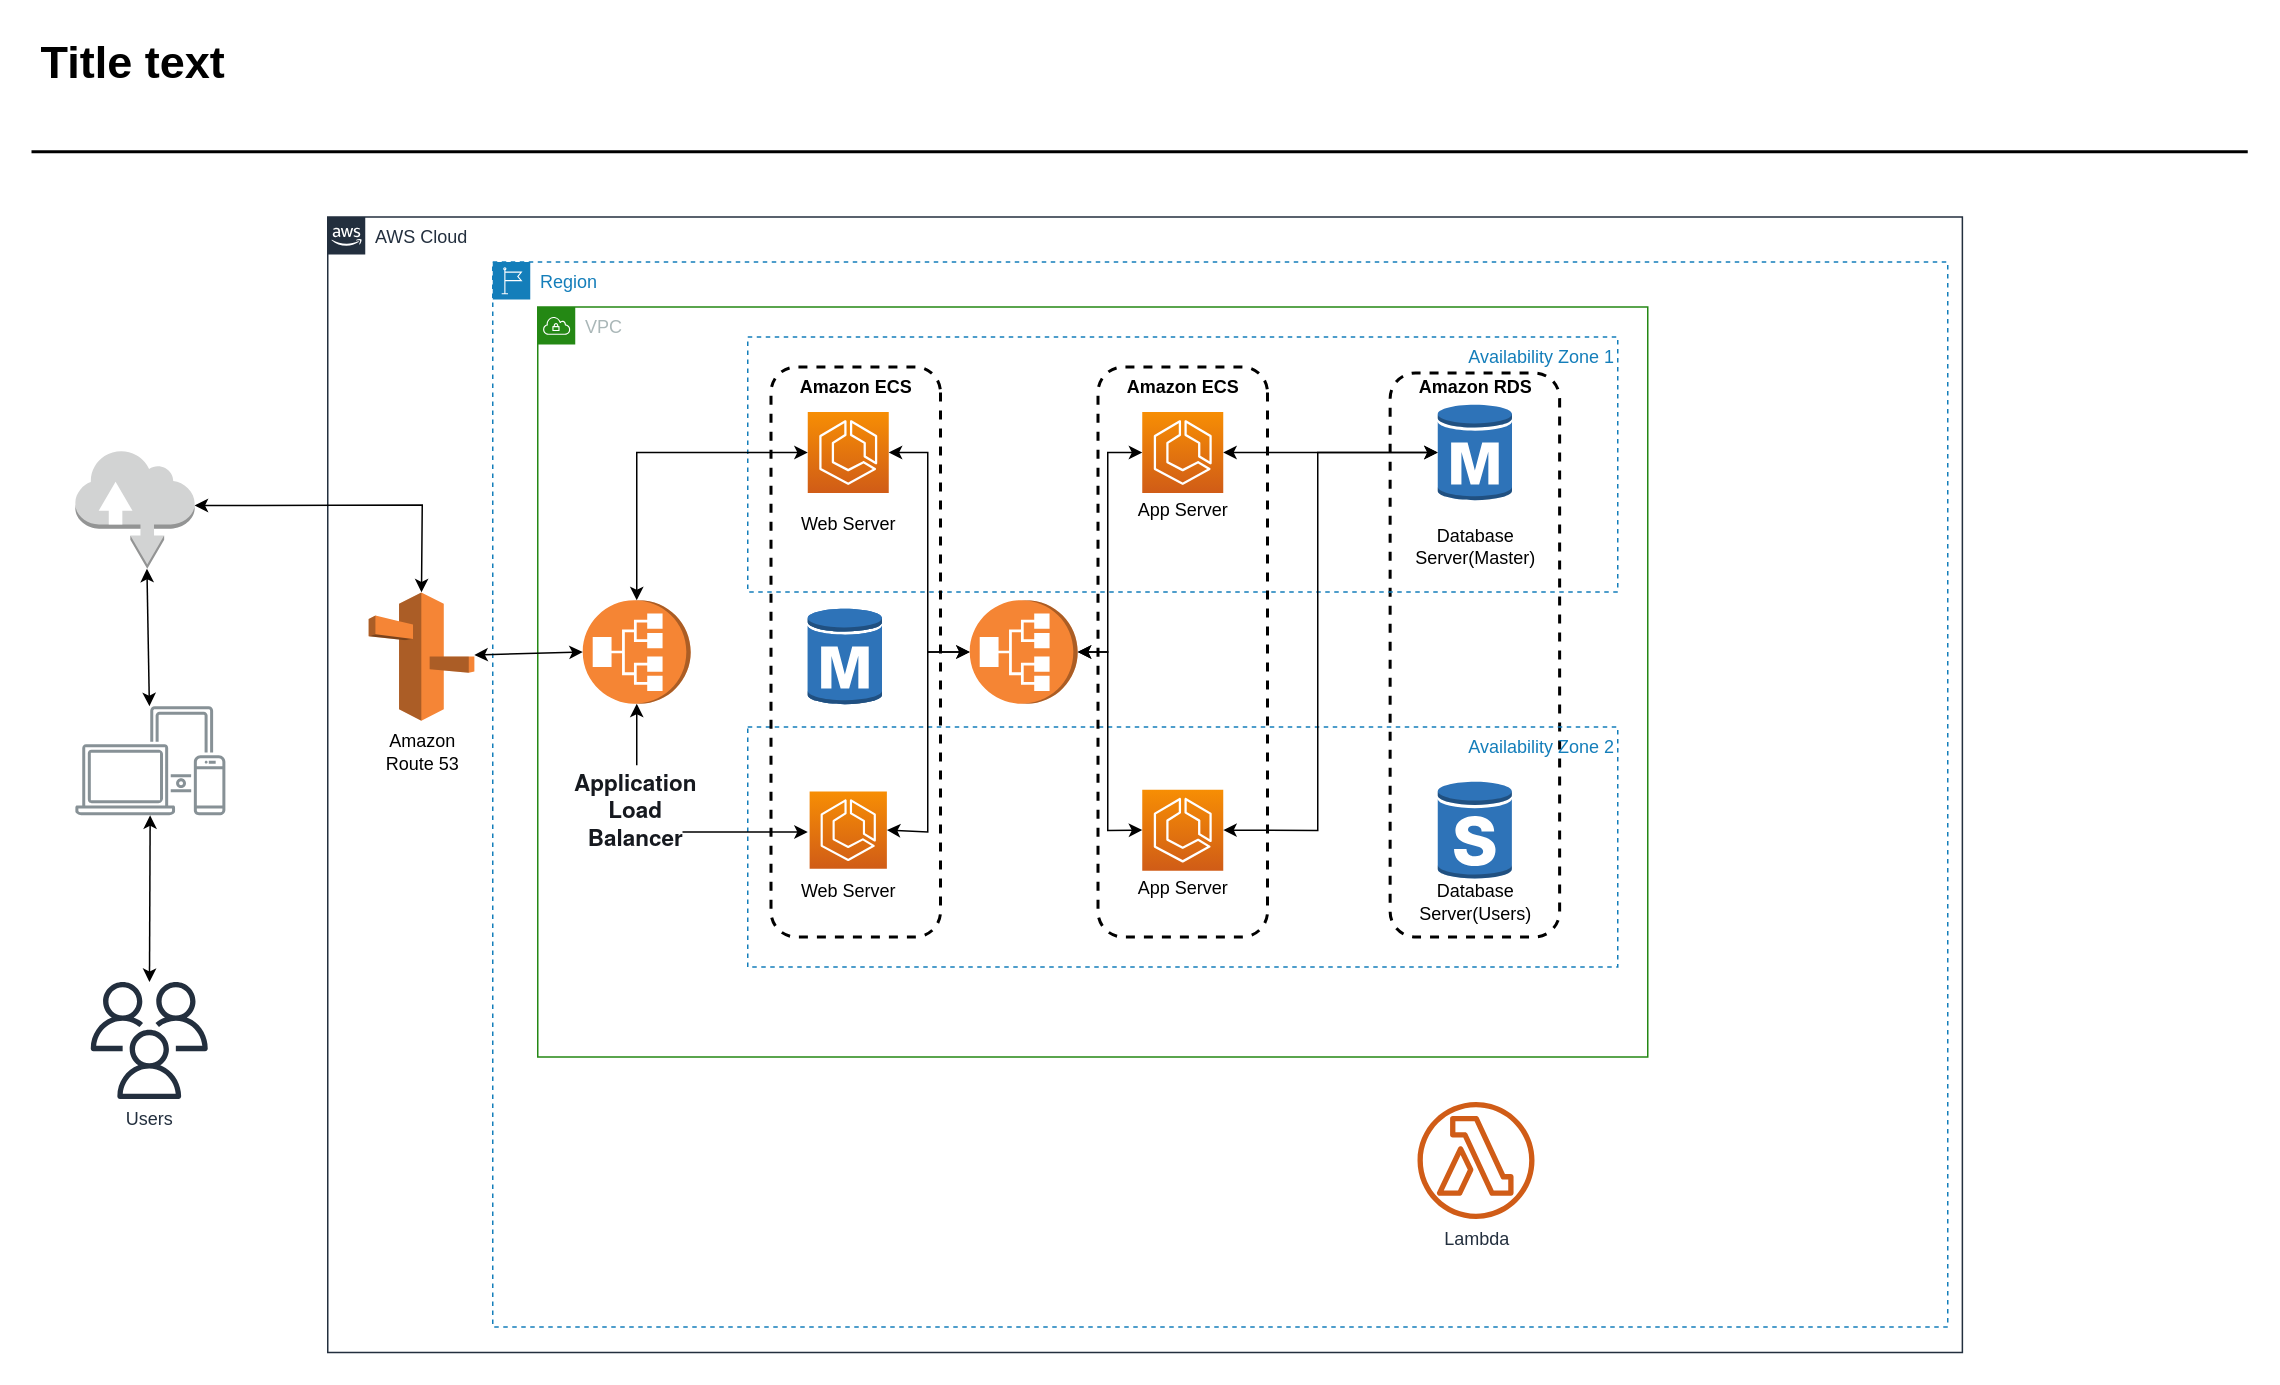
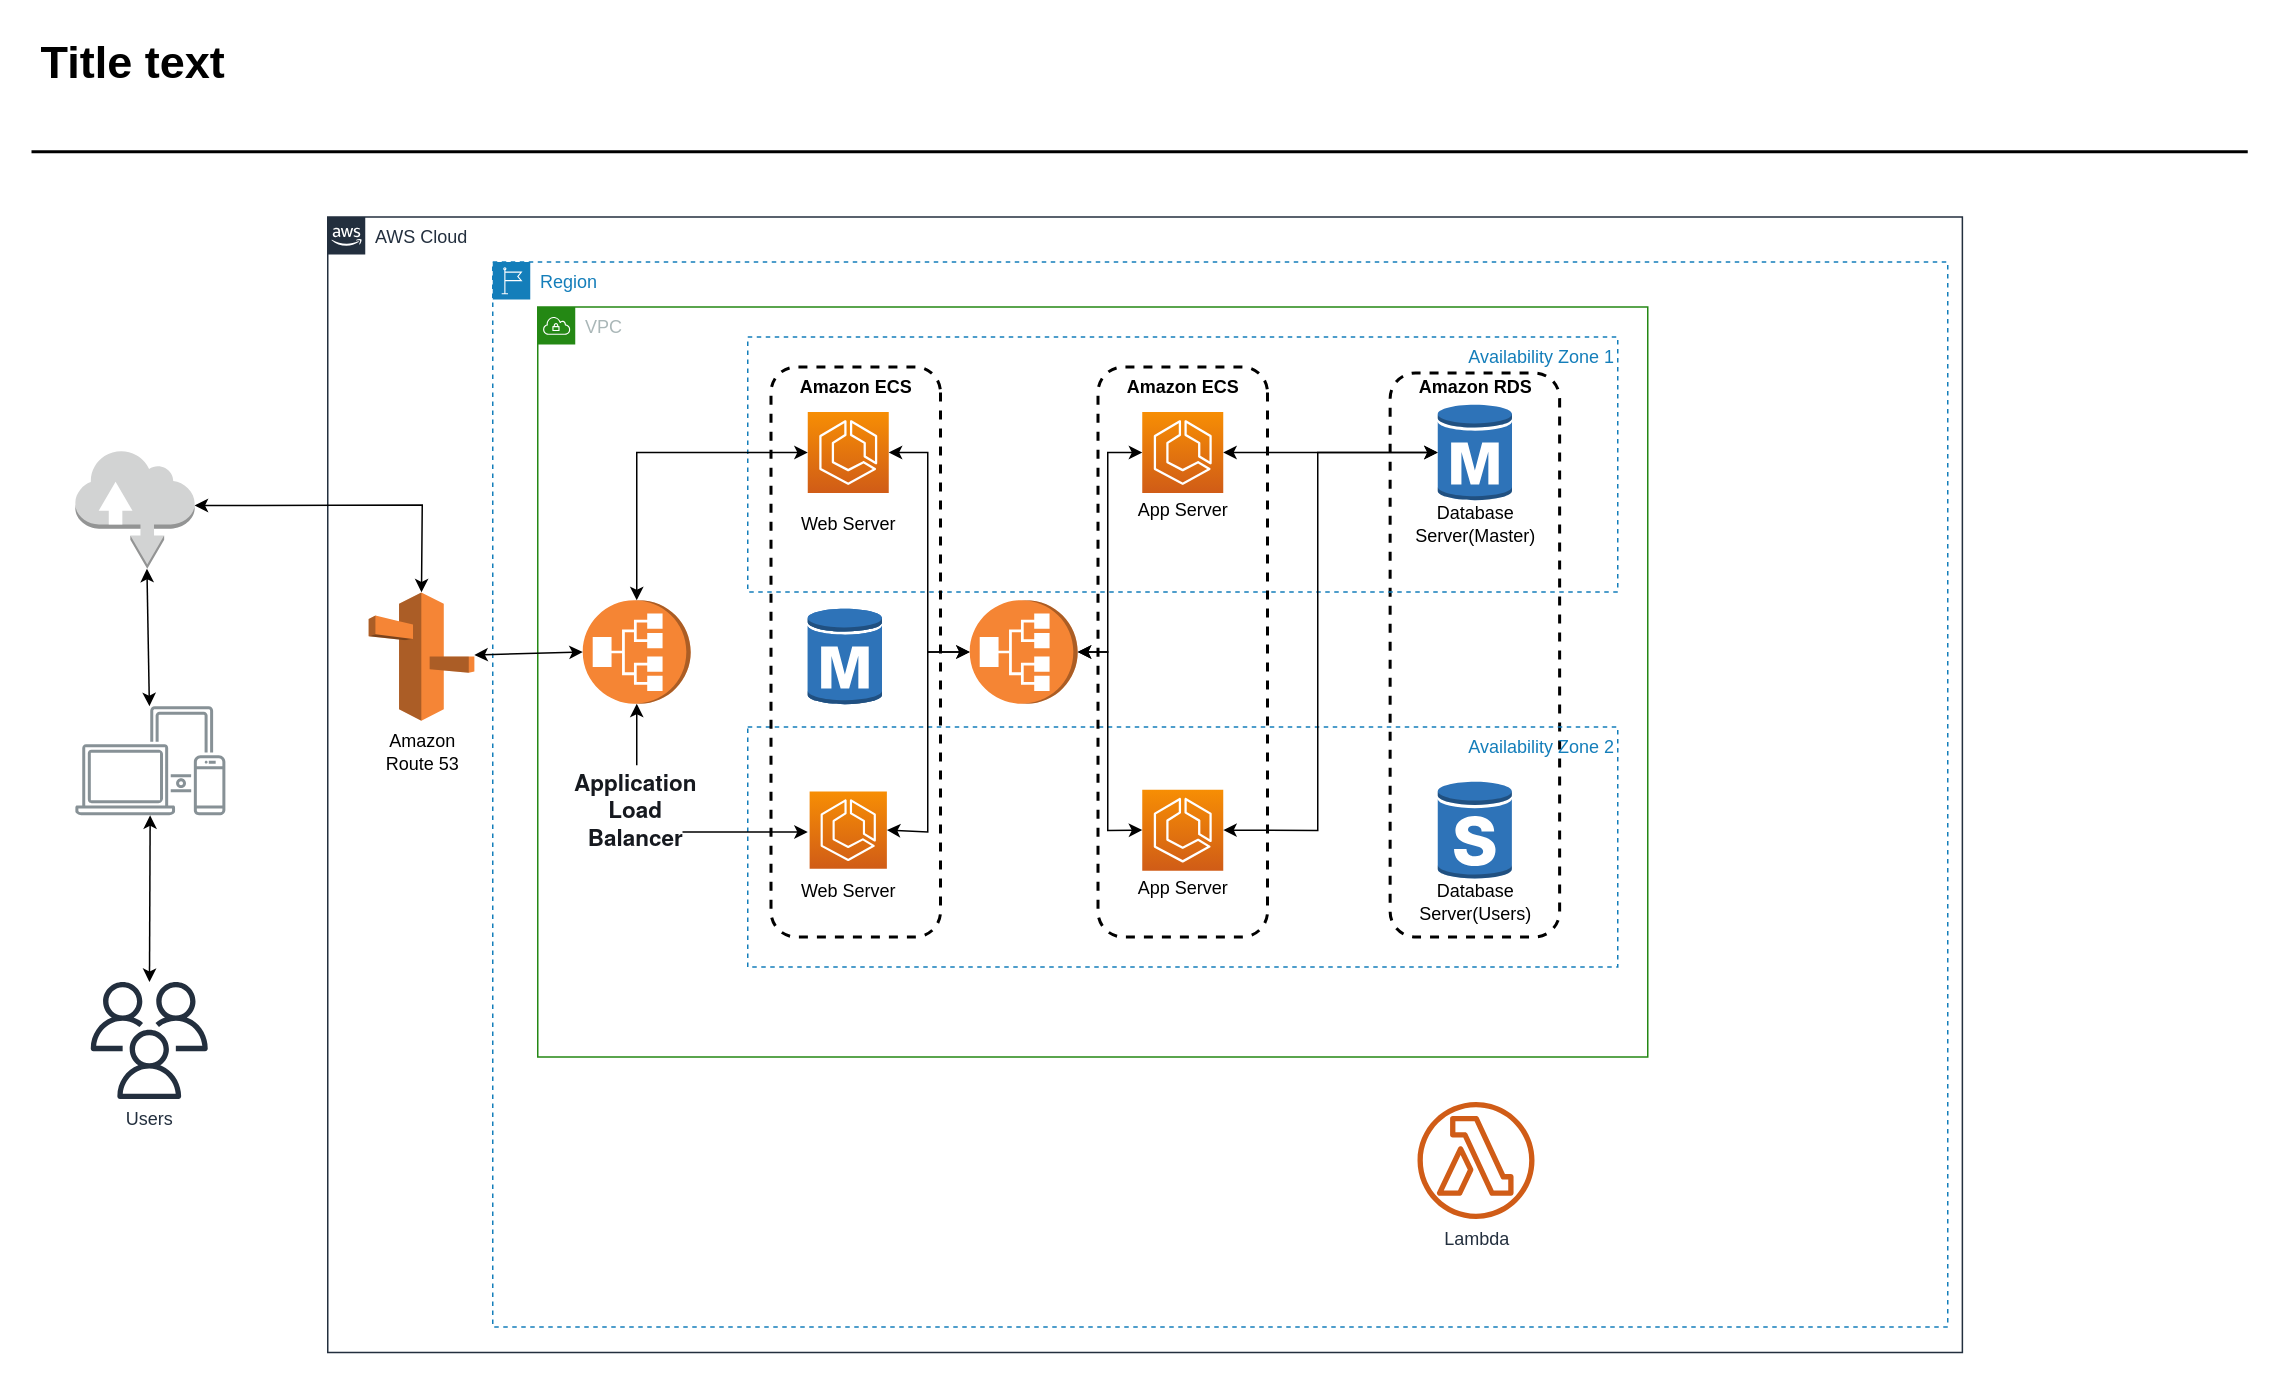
- <mxCell id="35" value="Database&lt;br&gt;Server(Master)" style="text;html=1;resizable=0;autosize=1;align=center;verticalAlign=middle;points=[];fillColor=none;strokeColor=none;rounded=0;dashed=1;labelBackgroundColor=#FFFFFF;fontSize=12;" vertex="1" parent="13"><mxGeometry x="574.75" y="145" width="100" height="30" as="geometry" /></mxCell>
+ <mxCell id="35" value="Database&lt;br&gt;Server(Master)" style="text;html=1;resizable=0;autosize=1;align=center;verticalAlign=middle;points=[];fillColor=none;strokeColor=none;rounded=0;dashed=1;labelBackgroundColor=#FFFFFF;fontSize=12;" vertex="1" parent="13"><mxGeometry x="574.75" y="130" width="100" height="30" as="geometry" /></mxCell>
